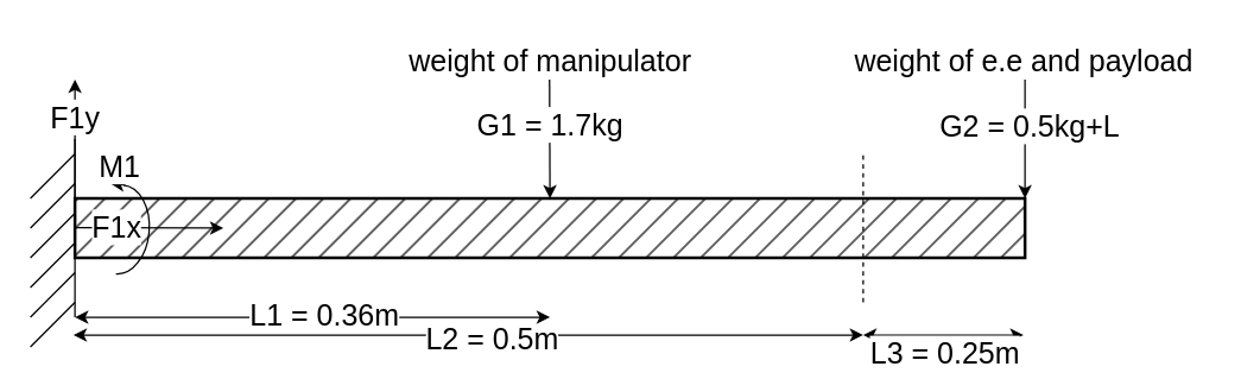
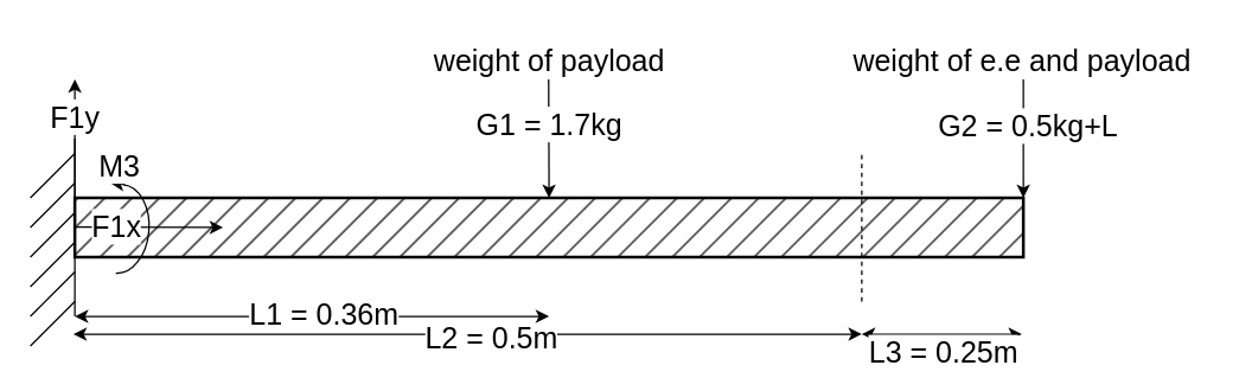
- <mxCell id="31" value="weight of manipulator" style="text;html=1;align=center;verticalAlign=middle;resizable=0;points=[];autosize=1;strokeColor=none;fillColor=none;fontSize=20;" parent="1" vertex="1"><mxGeometry x="265" y="20" width="210" height="40" as="geometry" /></mxCell>
+ <mxCell id="31" value="weight of payload" style="text;html=1;align=center;verticalAlign=middle;resizable=0;points=[];autosize=1;strokeColor=none;fillColor=none;fontSize=20;" parent="1" vertex="1"><mxGeometry x="265" y="20" width="210" height="40" as="geometry" /></mxCell>
- <mxCell id="25" value="M1" style="text;html=1;align=center;verticalAlign=middle;resizable=0;points=[];autosize=1;strokeColor=none;fillColor=none;fontSize=20;labelBackgroundColor=default;" parent="1" vertex="1"><mxGeometry x="55" y="91" width="50" height="40" as="geometry" /></mxCell>
+ <mxCell id="25" value="M3" style="text;html=1;align=center;verticalAlign=middle;resizable=0;points=[];autosize=1;strokeColor=none;fillColor=none;fontSize=20;labelBackgroundColor=default;" parent="1" vertex="1"><mxGeometry x="55" y="91" width="50" height="40" as="geometry" /></mxCell>
